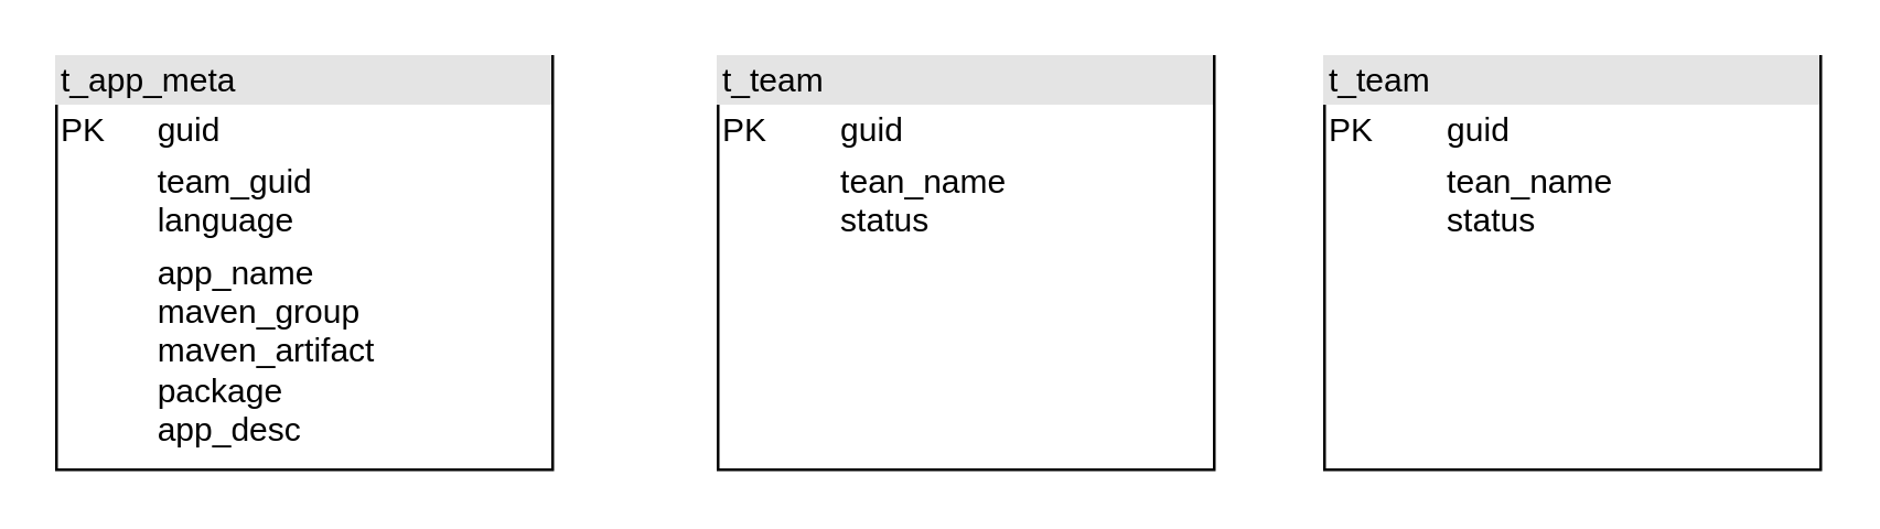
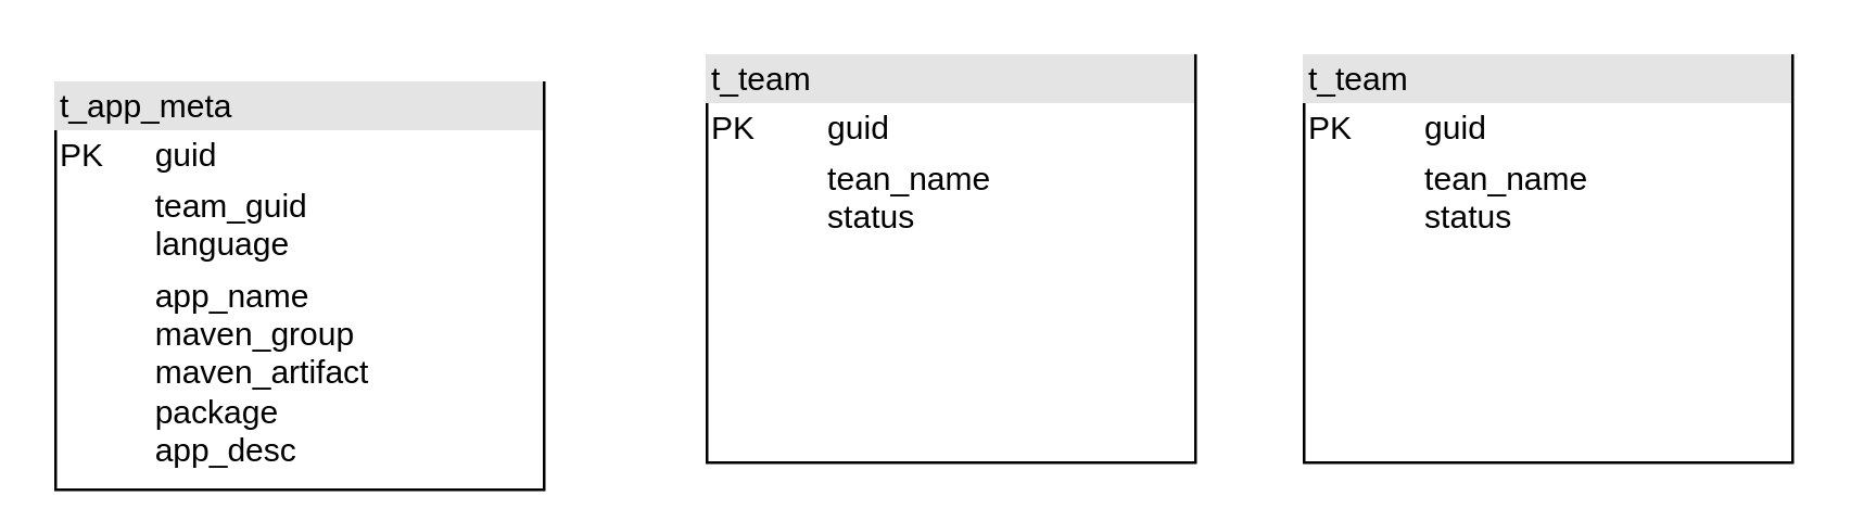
- <mxCell id="2" value="&lt;div style=&quot;box-sizing: border-box ; width: 100% ; background: #e4e4e4 ; padding: 2px&quot;&gt;t_app_meta&lt;/div&gt;&lt;table style=&quot;width: 100% ; font-size: 1em&quot; cellpadding=&quot;2&quot; cellspacing=&quot;0&quot;&gt;&lt;tbody&gt;&lt;tr&gt;&lt;td&gt;PK&lt;/td&gt;&lt;td&gt;guid&lt;/td&gt;&lt;/tr&gt;&lt;tr&gt;&lt;td&gt;&lt;br&gt;&lt;/td&gt;&lt;td&gt;team_guid&lt;br&gt;language&lt;/td&gt;&lt;/tr&gt;&lt;tr&gt;&lt;td&gt;&lt;/td&gt;&lt;td&gt;app_name&lt;br&gt;maven_group&lt;br&gt;maven_artifact&lt;br&gt;package&lt;br&gt;app_desc&lt;br&gt;&lt;br&gt;&lt;br&gt;&lt;/td&gt;&lt;/tr&gt;&lt;/tbody&gt;&lt;/table&gt;" style="verticalAlign=top;align=left;overflow=fill;html=1;" vertex="1" parent="1"><mxGeometry x="20" y="20" width="180" height="150" as="geometry" /></mxCell>
+ <mxCell id="2" value="&lt;div style=&quot;box-sizing: border-box ; width: 100% ; background: #e4e4e4 ; padding: 2px&quot;&gt;t_app_meta&lt;/div&gt;&lt;table style=&quot;width: 100% ; font-size: 1em&quot; cellpadding=&quot;2&quot; cellspacing=&quot;0&quot;&gt;&lt;tbody&gt;&lt;tr&gt;&lt;td&gt;PK&lt;/td&gt;&lt;td&gt;guid&lt;/td&gt;&lt;/tr&gt;&lt;tr&gt;&lt;td&gt;&lt;br&gt;&lt;/td&gt;&lt;td&gt;team_guid&lt;br&gt;language&lt;/td&gt;&lt;/tr&gt;&lt;tr&gt;&lt;td&gt;&lt;/td&gt;&lt;td&gt;app_name&lt;br&gt;maven_group&lt;br&gt;maven_artifact&lt;br&gt;package&lt;br&gt;app_desc&lt;br&gt;&lt;br&gt;&lt;br&gt;&lt;/td&gt;&lt;/tr&gt;&lt;/tbody&gt;&lt;/table&gt;" style="verticalAlign=top;align=left;overflow=fill;html=1;" vertex="1" parent="1"><mxGeometry x="20" y="30" width="180" height="150" as="geometry" /></mxCell>
